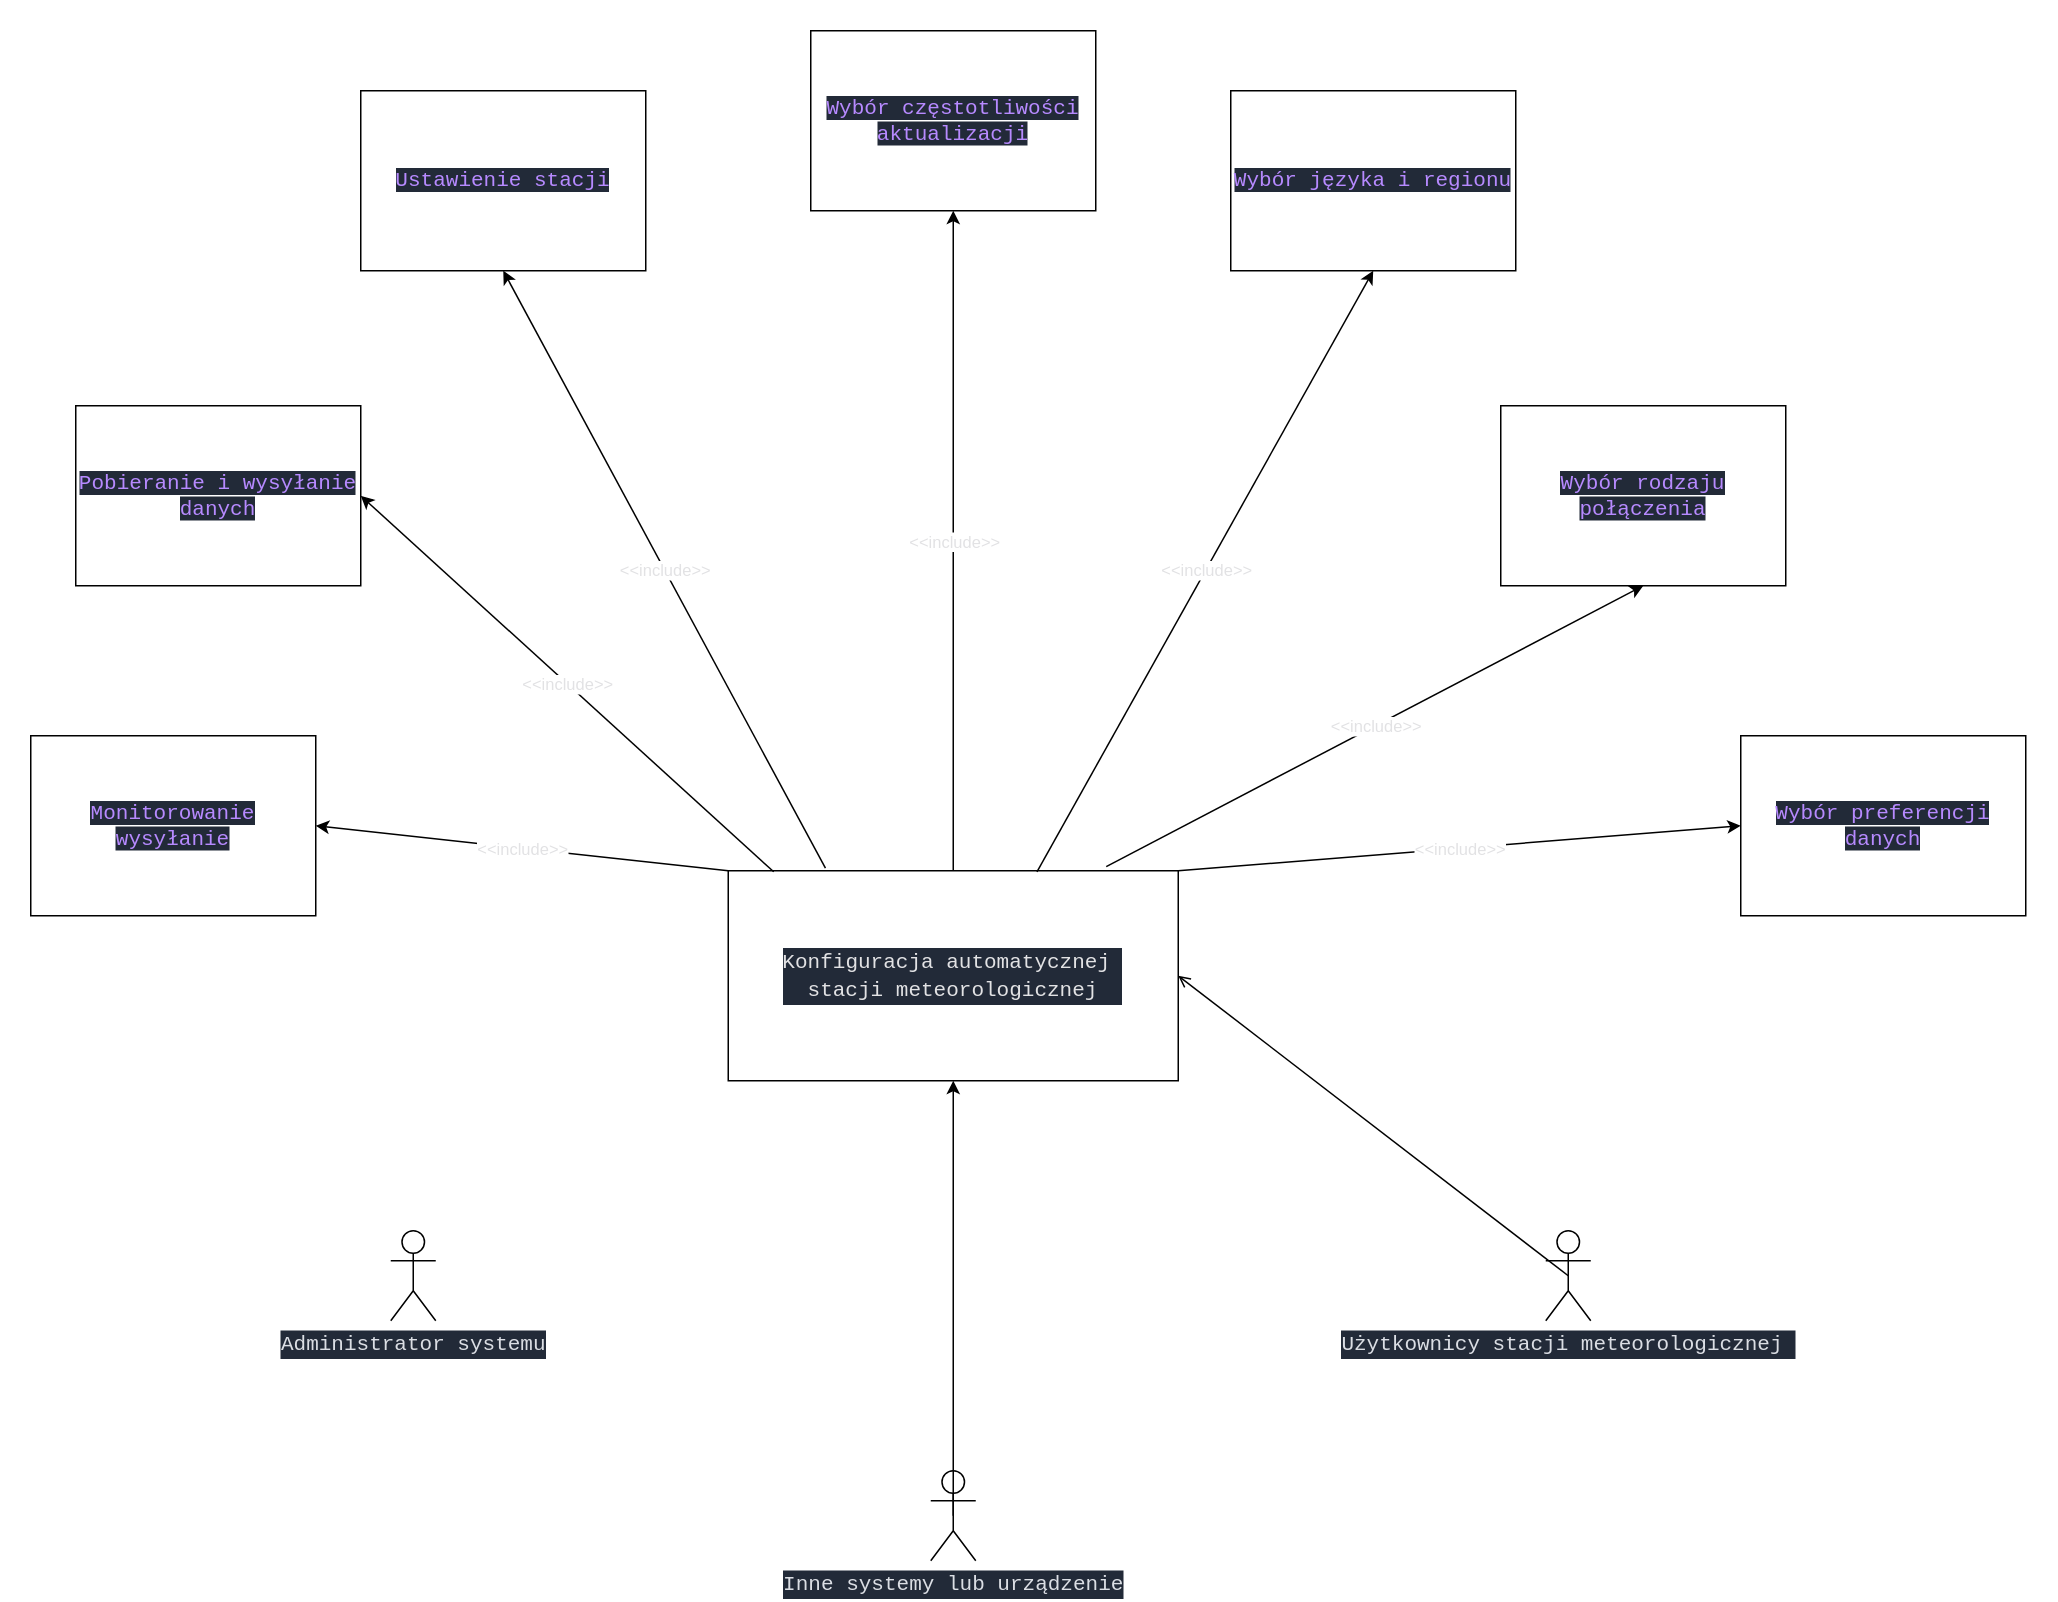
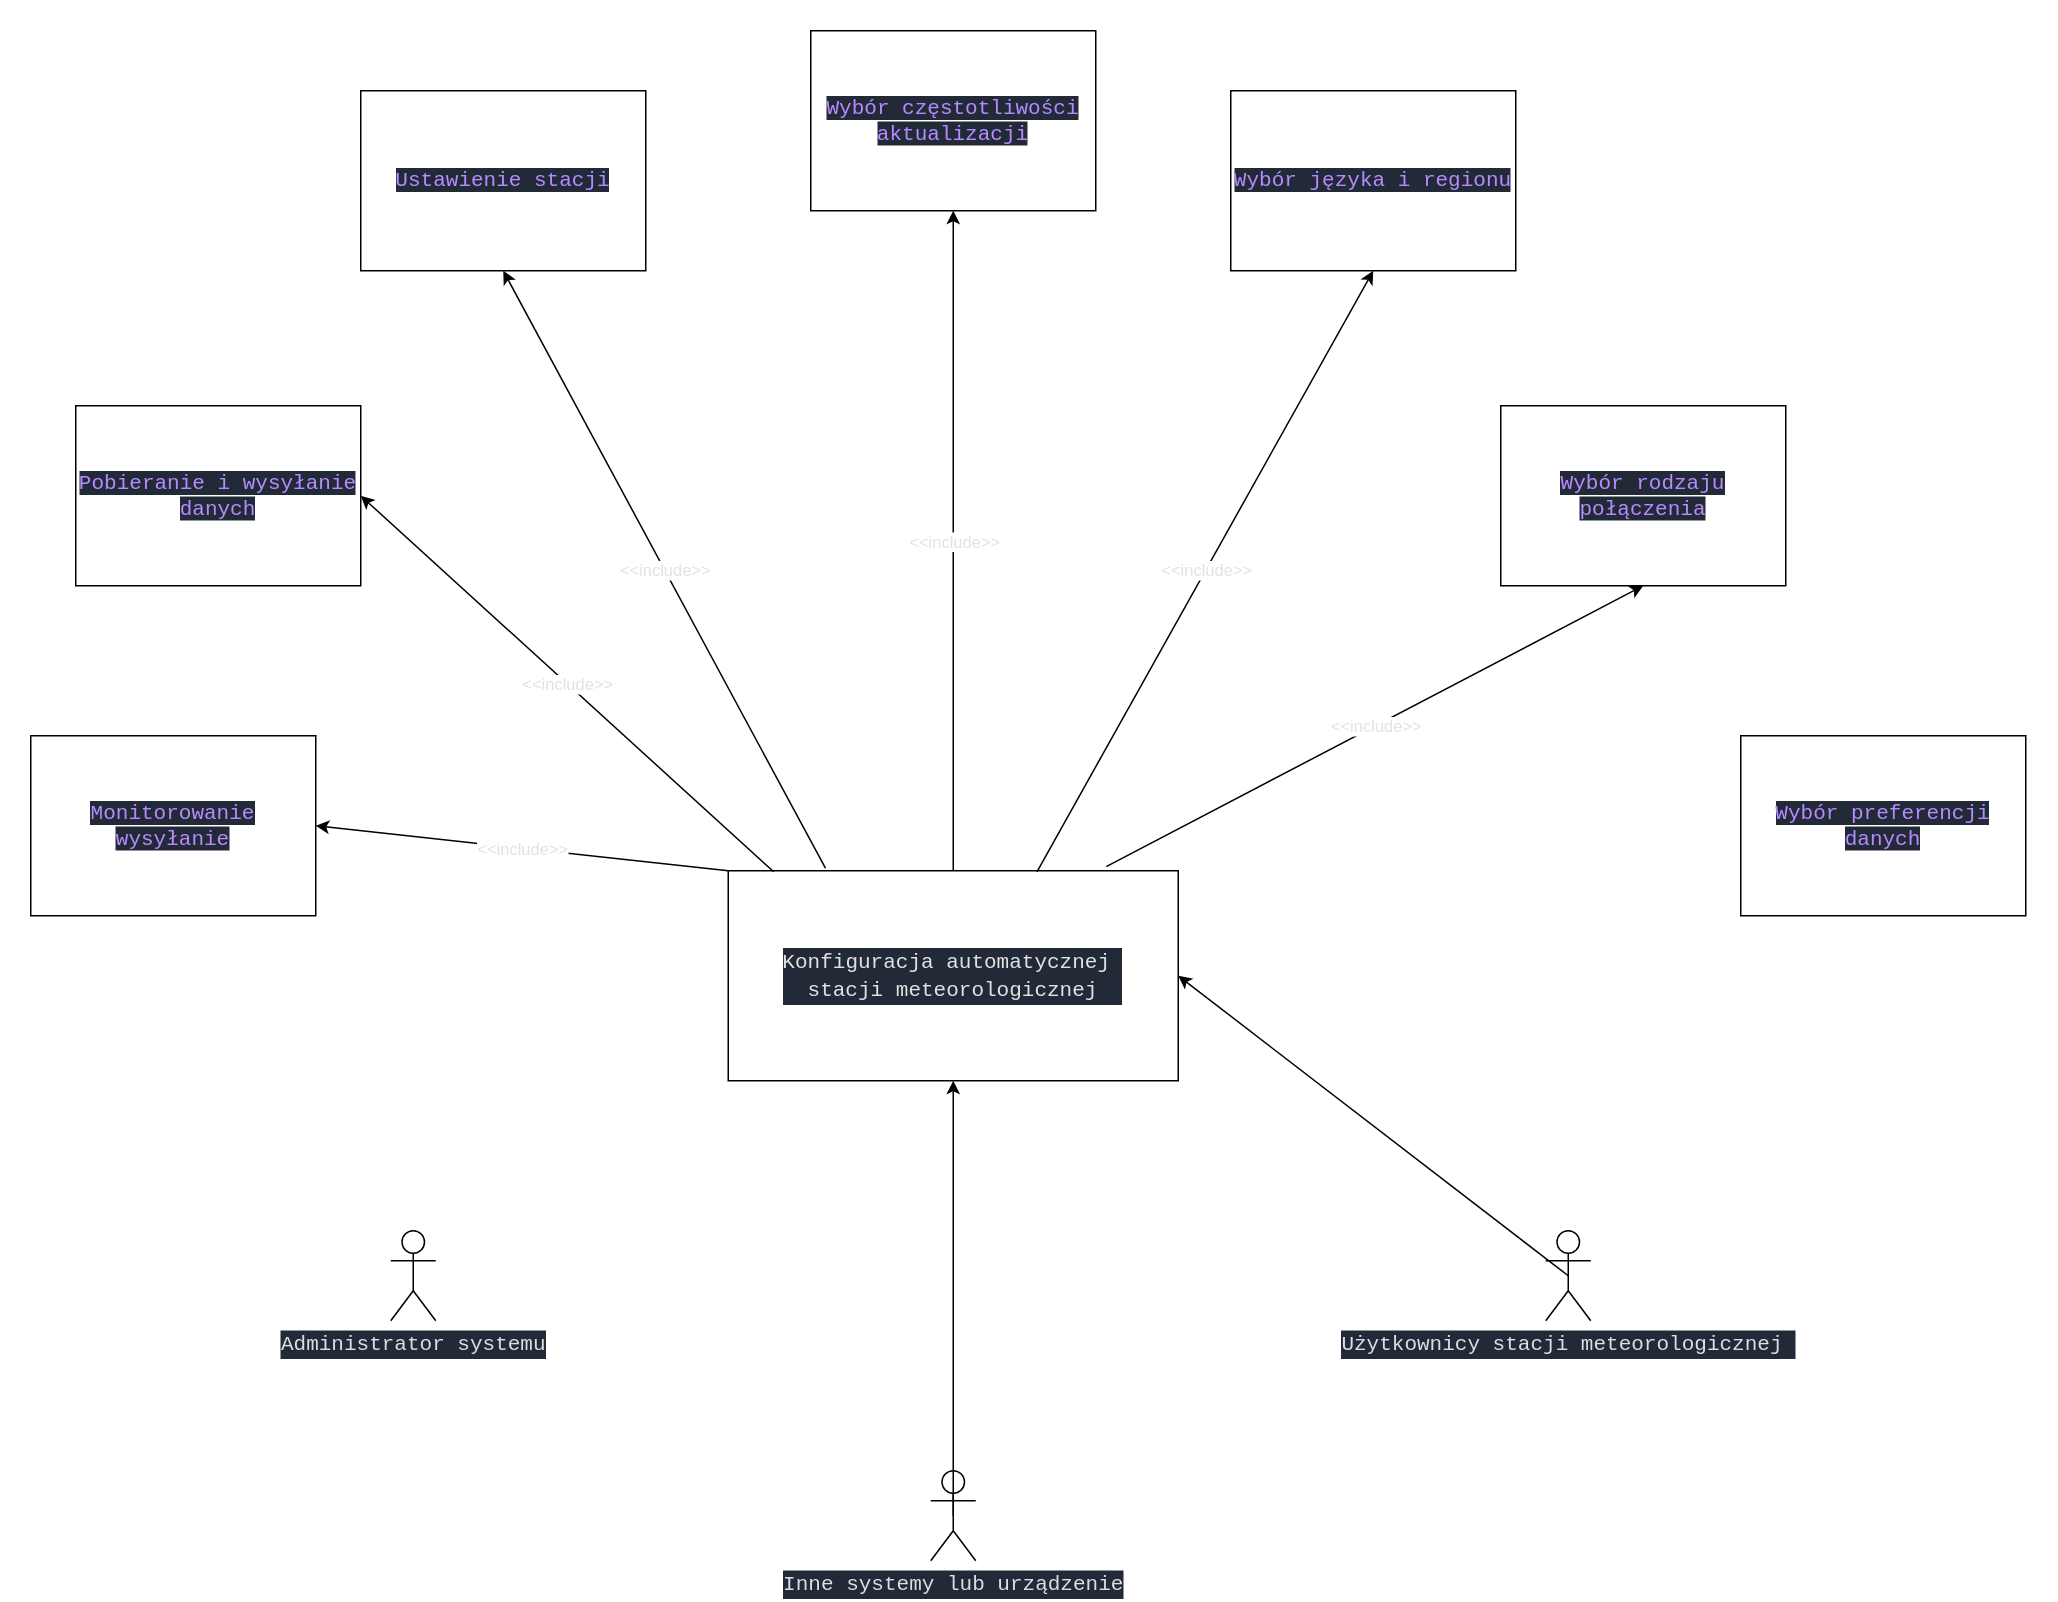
- <mxCell id="43" value="" style="endArrow=classic;html=1;fontColor=#E2E2E4;exitX=1;exitY=0;exitDx=0;exitDy=0;entryX=0;entryY=0.5;entryDx=0;entryDy=0;" edge="1" parent="1" source="7" target="16"><mxGeometry relative="1" as="geometry"><mxPoint x="837" y="617.2" as="sourcePoint" /><mxPoint x="1020" y="340" as="targetPoint" /></mxGeometry></mxCell>
- <mxCell id="44" value="&amp;lt;&amp;lt;include&amp;gt;&amp;gt;" style="edgeLabel;resizable=0;html=1;align=center;verticalAlign=middle;fontColor=#E2E2E4;" connectable="0" vertex="1" parent="43"><mxGeometry relative="1" as="geometry" /></mxCell>
- <mxCell id="30" value="" style="endArrow=open;html=1;fontColor=#E2E2E4;exitX=0.5;exitY=0.5;exitDx=0;exitDy=0;exitPerimeter=0;entryX=1;entryY=0.5;entryDx=0;entryDy=0;" edge="1" parent="1" source="4" target="7"><mxGeometry width="50" height="50" relative="1" as="geometry"><mxPoint x="735" y="1030" as="sourcePoint" /><mxPoint x="735" y="760" as="targetPoint" /></mxGeometry></mxCell>
+ <mxCell id="30" value="" style="endArrow=classic;html=1;fontColor=#E2E2E4;exitX=0.5;exitY=0.5;exitDx=0;exitDy=0;exitPerimeter=0;entryX=1;entryY=0.5;entryDx=0;entryDy=0;" edge="1" parent="1" source="4" target="7"><mxGeometry width="50" height="50" relative="1" as="geometry"><mxPoint x="735" y="1030" as="sourcePoint" /><mxPoint x="735" y="760" as="targetPoint" /></mxGeometry></mxCell>
